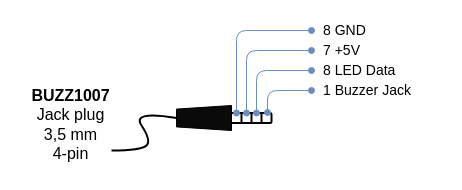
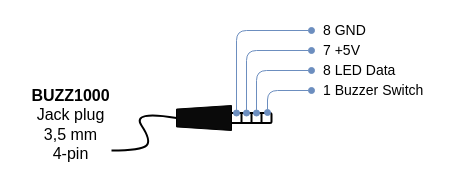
- <mxCell id="13" value="&lt;font style=&quot;font-size: 14px&quot;&gt;1 Buzzer Jack&lt;/font&gt;" style="text;html=1;strokeColor=none;fillColor=none;align=left;verticalAlign=middle;whiteSpace=wrap;rounded=0;fontSize=14;" parent="1" vertex="1"><mxGeometry x="321" y="80" width="119" height="20" as="geometry" /></mxCell>
+ <mxCell id="13" value="&lt;font style=&quot;font-size: 14px&quot;&gt;1 Buzzer Switch&lt;/font&gt;" style="text;html=1;strokeColor=none;fillColor=none;align=left;verticalAlign=middle;whiteSpace=wrap;rounded=0;fontSize=14;" parent="1" vertex="1"><mxGeometry x="321" y="80" width="119" height="20" as="geometry" /></mxCell>
- <mxCell id="7" value="&lt;font style=&quot;font-size: 16px&quot;&gt;&lt;b style=&quot;font-size: 16px&quot;&gt;BUZZ1007&lt;/b&gt;&lt;br&gt;&lt;span&gt;Jack plug&lt;/span&gt;&lt;br&gt;&lt;span&gt;3,5 mm&lt;/span&gt;&lt;br&gt;4-pin&lt;br&gt;&lt;/font&gt;" style="text;html=1;strokeColor=none;fillColor=none;align=center;verticalAlign=middle;whiteSpace=wrap;rounded=0;fontSize=14;" parent="1" vertex="1"><mxGeometry x="20" y="80" width="101" height="88" as="geometry" /></mxCell>
+ <mxCell id="7" value="&lt;font style=&quot;font-size: 16px&quot;&gt;&lt;b style=&quot;font-size: 16px&quot;&gt;BUZZ1000&lt;/b&gt;&lt;br&gt;&lt;span&gt;Jack plug&lt;/span&gt;&lt;br&gt;&lt;span&gt;3,5 mm&lt;/span&gt;&lt;br&gt;4-pin&lt;br&gt;&lt;/font&gt;" style="text;html=1;strokeColor=none;fillColor=none;align=center;verticalAlign=middle;whiteSpace=wrap;rounded=0;fontSize=14;" parent="1" vertex="1"><mxGeometry x="20" y="80" width="101" height="88" as="geometry" /></mxCell>
